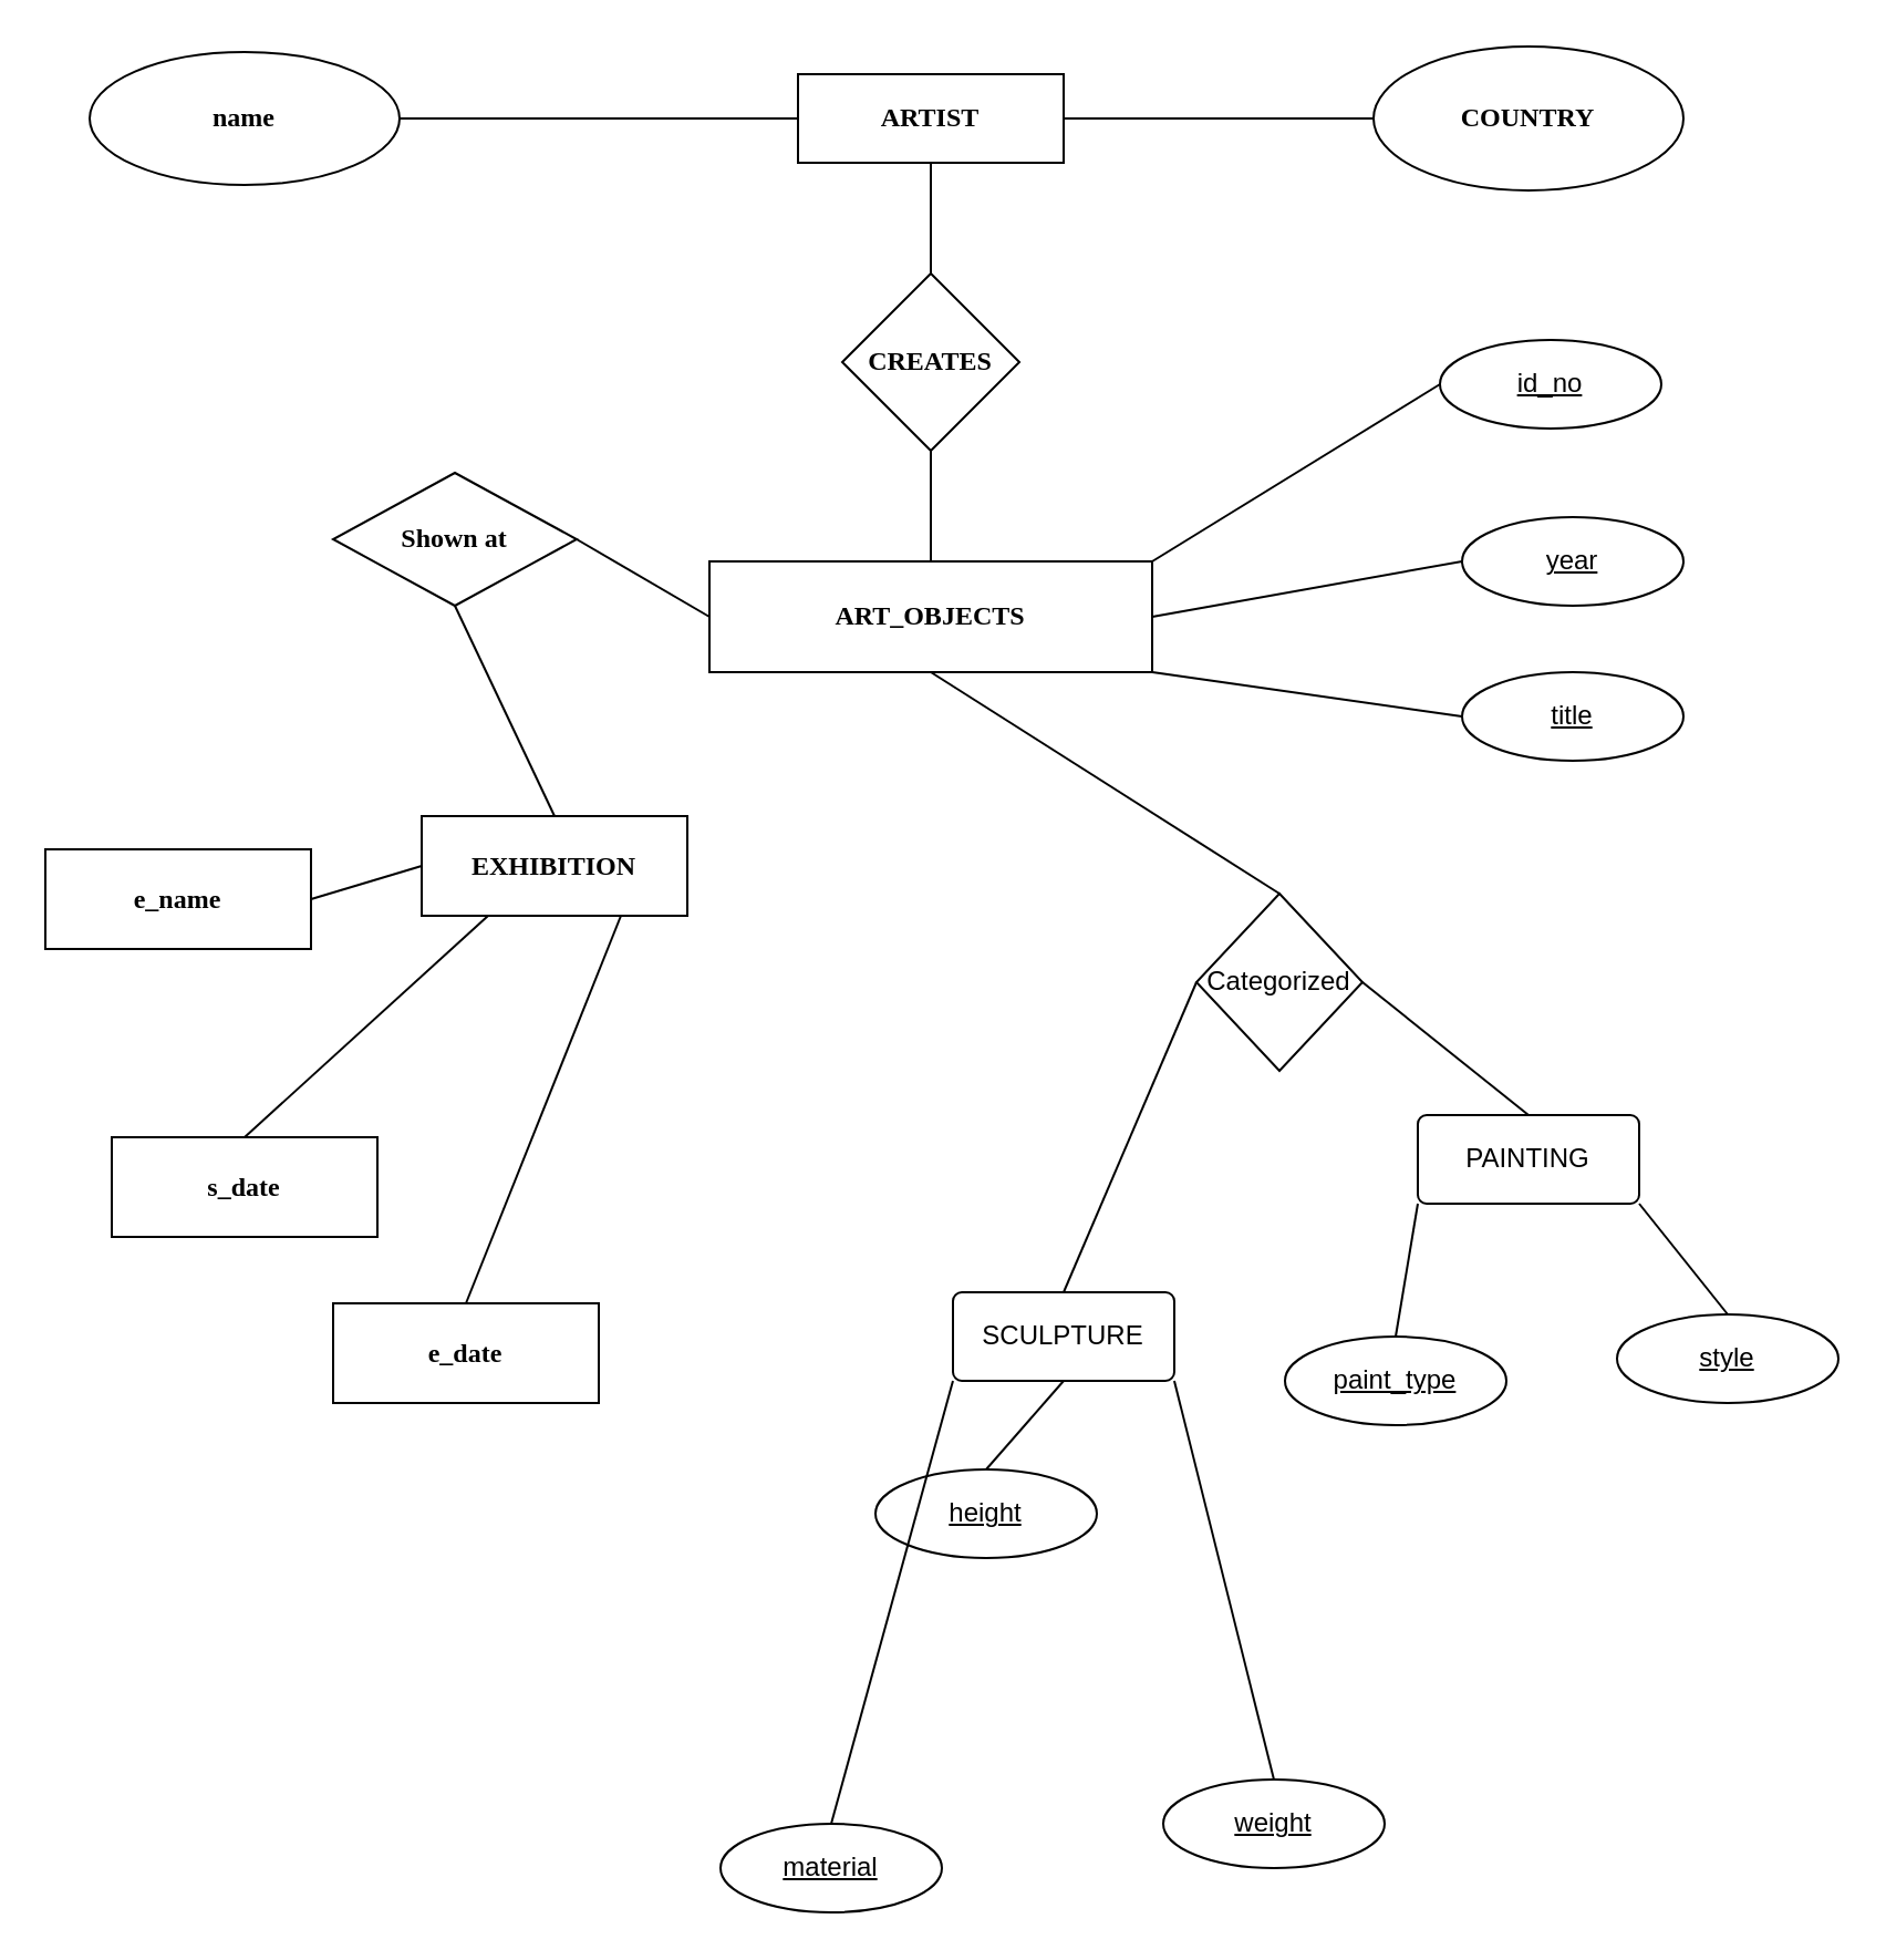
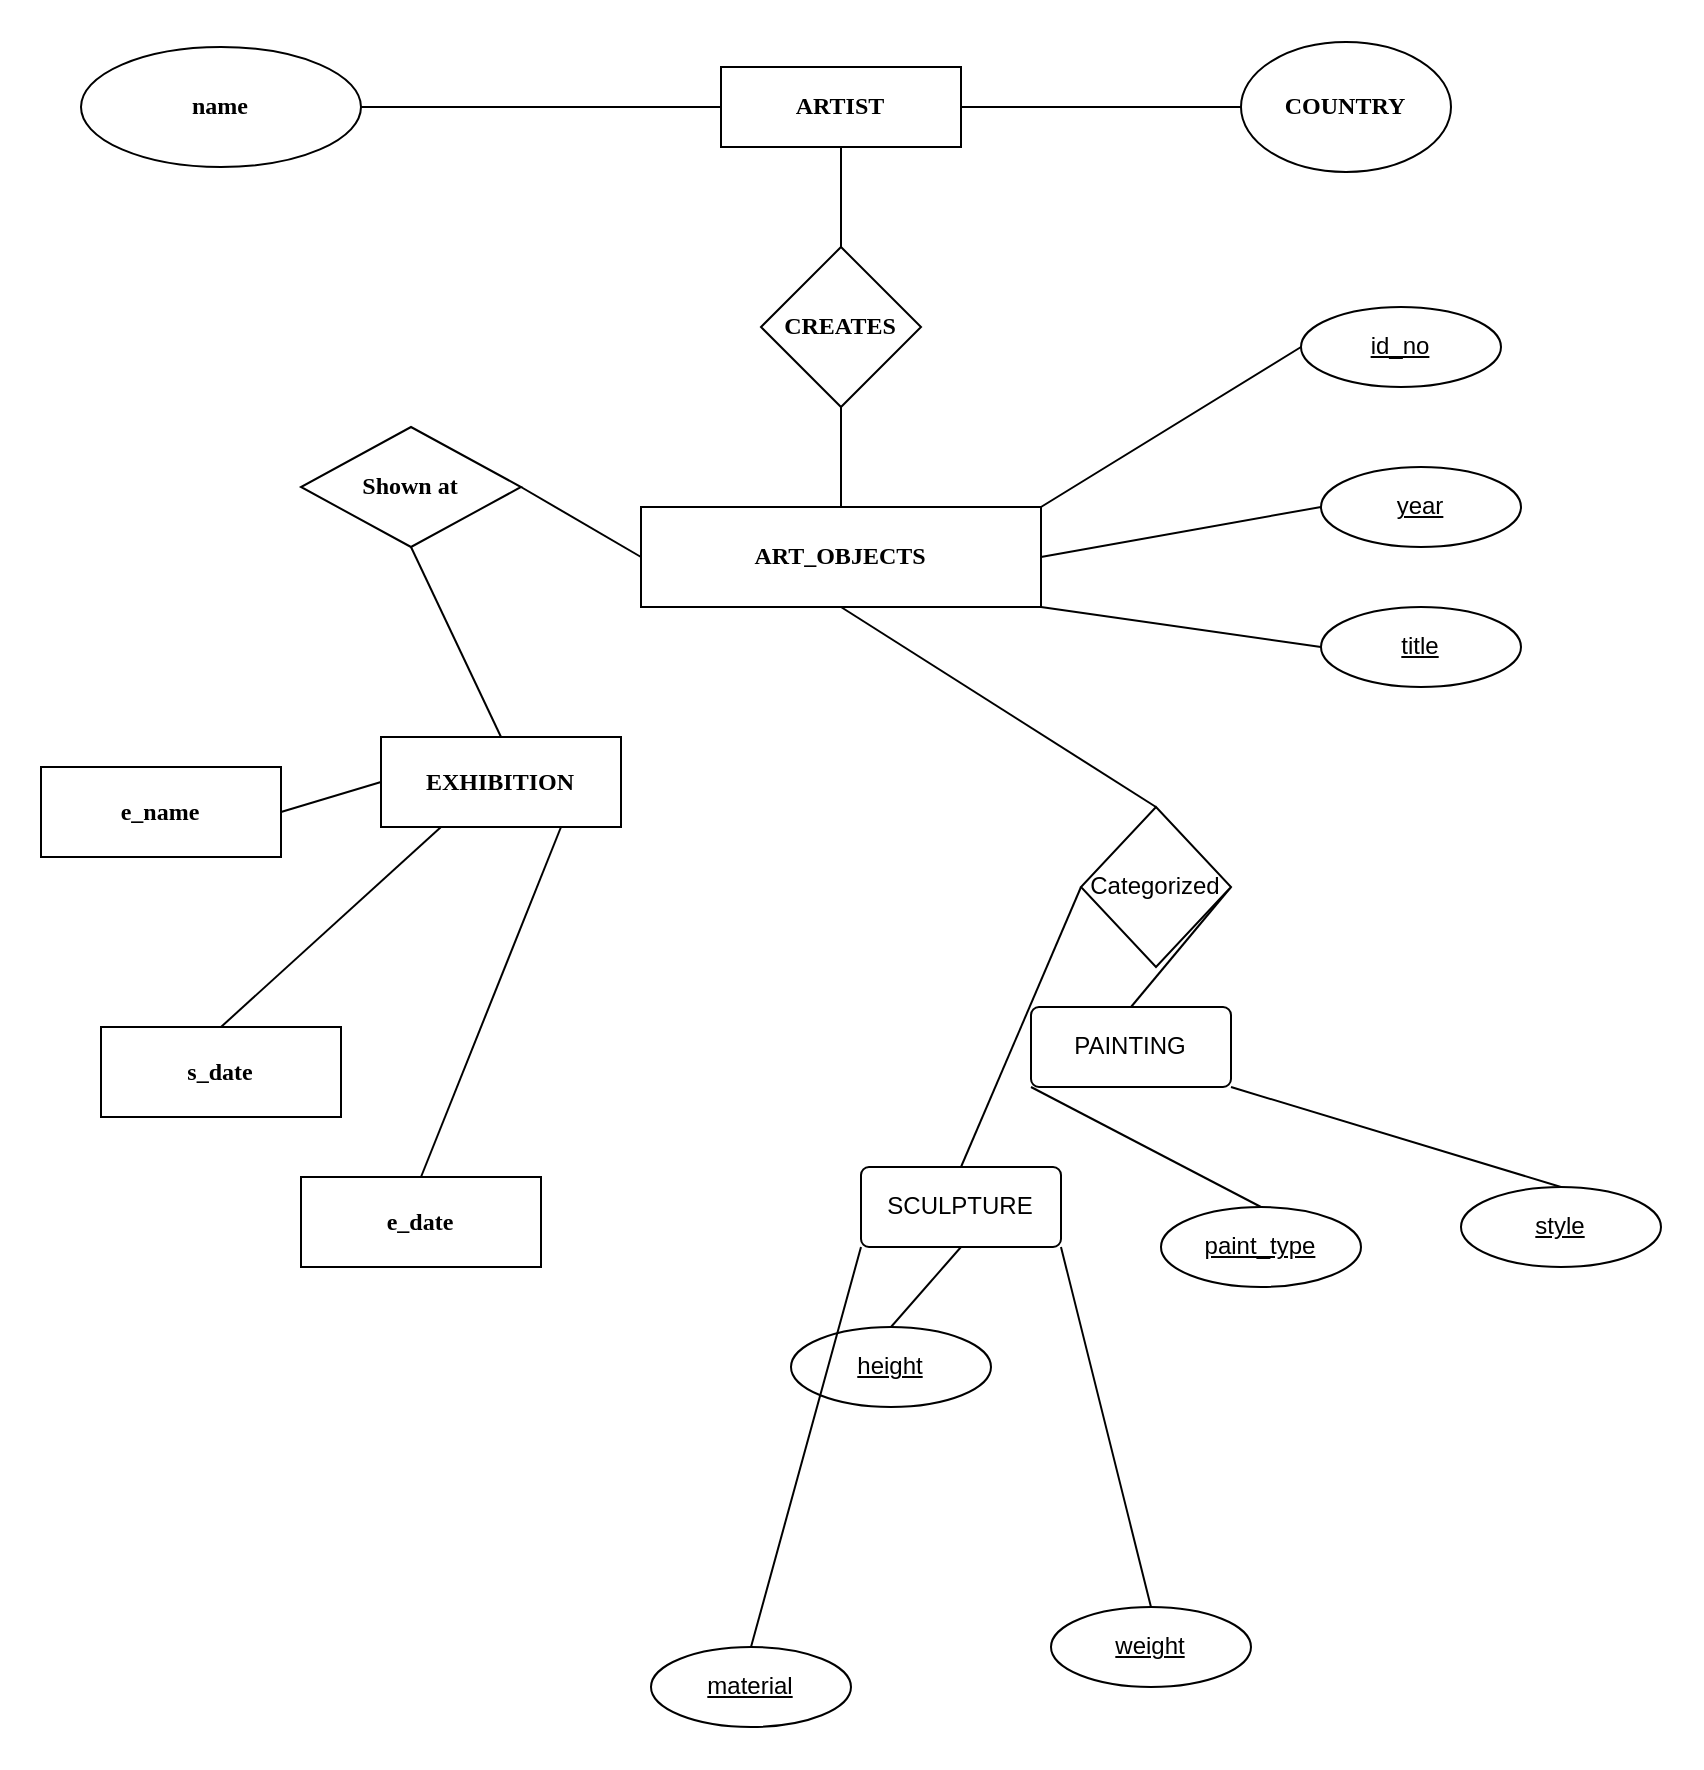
- <mxCell id="4" value="COUNTRY" style="ellipse;whiteSpace=wrap;html=1;fontFamily=Times New Roman;rounded=0;fontStyle=1;" vertex="1" parent="1"><mxGeometry x="620" y="20.5" width="140" height="65" as="geometry" /></mxCell>
+ <mxCell id="4" value="COUNTRY" style="ellipse;whiteSpace=wrap;html=1;fontFamily=Times New Roman;rounded=0;fontStyle=1;" vertex="1" parent="1"><mxGeometry x="620" y="20.5" width="105" height="65" as="geometry" /></mxCell>
- <mxCell id="15" value="&lt;div&gt;PAINTING&lt;/div&gt;" style="rounded=1;arcSize=10;whiteSpace=wrap;html=1;align=center;" vertex="1" parent="1"><mxGeometry x="640" y="503" width="100" height="40" as="geometry" /></mxCell>
+ <mxCell id="15" value="&lt;div&gt;PAINTING&lt;/div&gt;" style="rounded=1;arcSize=10;whiteSpace=wrap;html=1;align=center;" vertex="1" parent="1"><mxGeometry x="515" y="503" width="100" height="40" as="geometry" /></mxCell>
